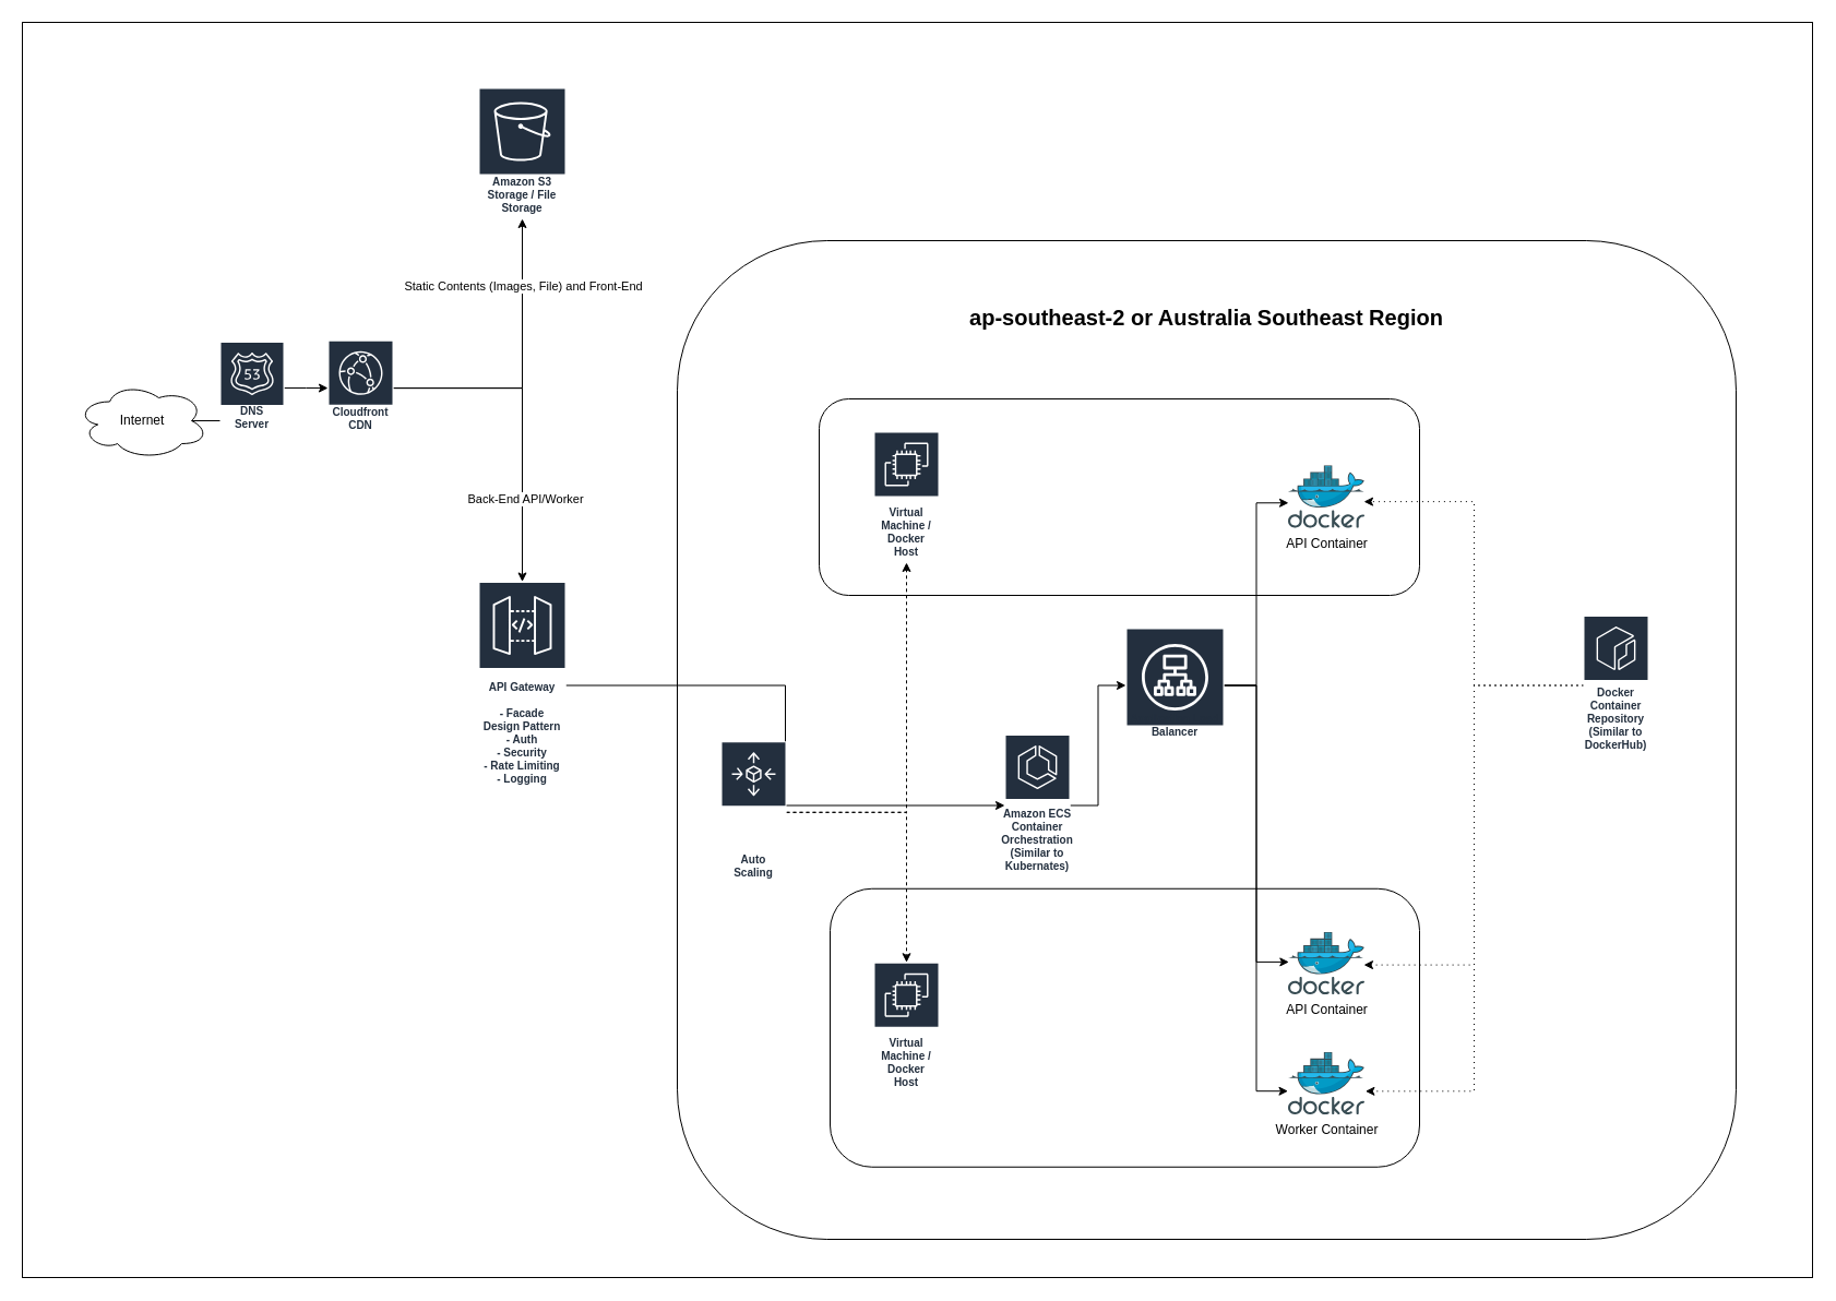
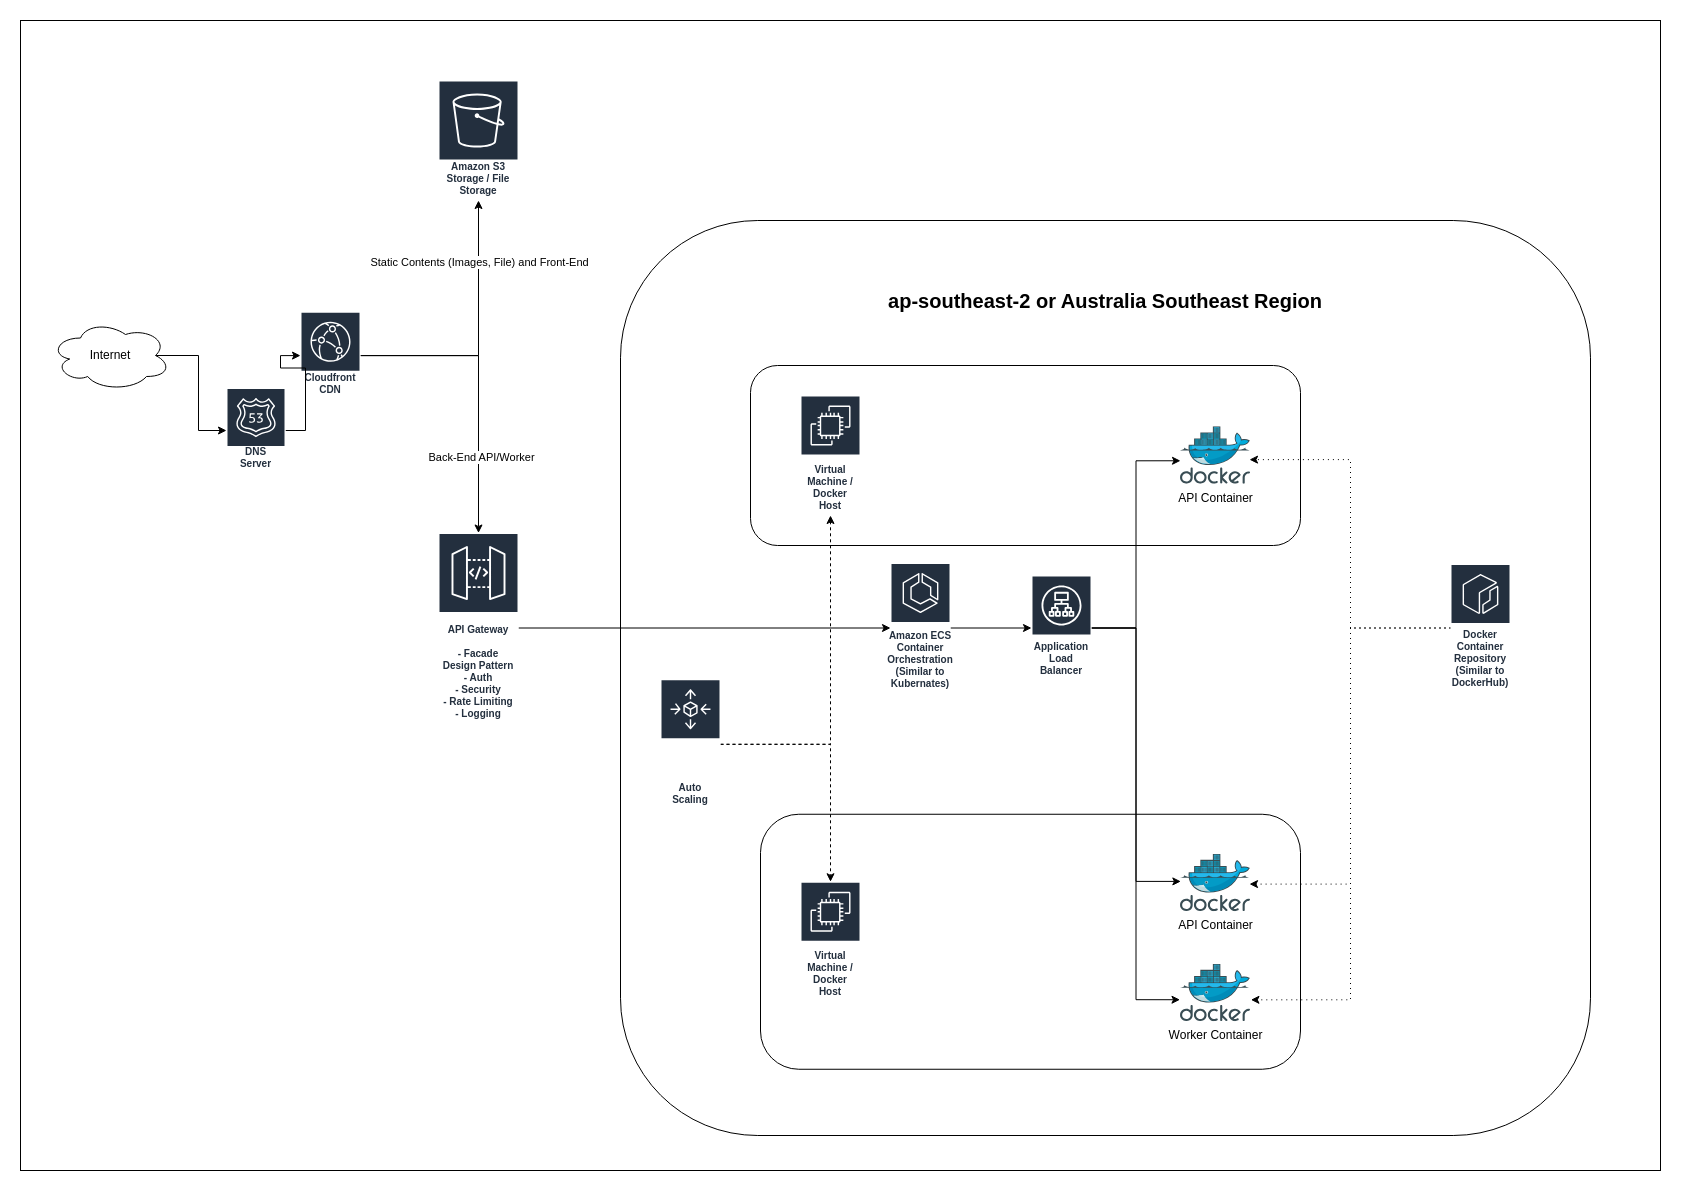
- <mxCell id="36" value="ap-southeast-2 or Australia Southeast Region" style="text;html=1;strokeColor=none;fillColor=none;align=center;verticalAlign=middle;whiteSpace=wrap;rounded=0;fontStyle=1;fontSize=20;" parent="1" vertex="1"><mxGeometry x="865" y="280" width="480" height="20" as="geometry" /></mxCell>
+ <mxCell id="36" value="ap-southeast-2 or Australia Southeast Region" style="text;html=1;strokeColor=none;fillColor=none;align=center;verticalAlign=middle;whiteSpace=wrap;rounded=0;fontStyle=1;fontSize=20;" parent="1" vertex="1"><mxGeometry x="865" y="290" width="480" height="20" as="geometry" /></mxCell>
- <mxCell id="28" value="DNS Server" style="outlineConnect=0;fontColor=#232F3E;gradientColor=none;strokeColor=#ffffff;fillColor=#232F3E;dashed=0;verticalLabelPosition=middle;verticalAlign=bottom;align=center;html=1;whiteSpace=wrap;fontSize=10;fontStyle=1;spacing=3;shape=mxgraph.aws4.productIcon;prIcon=mxgraph.aws4.route_53;" parent="1" vertex="1"><mxGeometry x="201" y="312.5" width="59" height="85" as="geometry" /></mxCell>
+ <mxCell id="28" value="DNS Server" style="outlineConnect=0;fontColor=#232F3E;gradientColor=none;strokeColor=#ffffff;fillColor=#232F3E;dashed=0;verticalLabelPosition=middle;verticalAlign=bottom;align=center;html=1;whiteSpace=wrap;fontSize=10;fontStyle=1;spacing=3;shape=mxgraph.aws4.productIcon;prIcon=mxgraph.aws4.route_53;" parent="1" vertex="1"><mxGeometry x="226" y="387.5" width="59" height="85" as="geometry" /></mxCell>
- <mxCell id="7" value="Internet" style="ellipse;shape=cloud;whiteSpace=wrap;html=1;" parent="1" vertex="1"><mxGeometry x="70" y="350" width="120" height="70" as="geometry" /></mxCell>
+ <mxCell id="7" value="Internet" style="ellipse;shape=cloud;whiteSpace=wrap;html=1;" parent="1" vertex="1"><mxGeometry x="50" y="320" width="120" height="70" as="geometry" /></mxCell>
- <mxCell id="19" value="Application Load Balancer" style="outlineConnect=0;fontColor=#232F3E;gradientColor=none;strokeColor=#ffffff;fillColor=#232F3E;dashed=0;verticalLabelPosition=middle;verticalAlign=bottom;align=center;html=1;whiteSpace=wrap;fontSize=10;fontStyle=1;spacing=3;shape=mxgraph.aws4.productIcon;prIcon=mxgraph.aws4.application_load_balancer;" parent="1" vertex="1"><mxGeometry x="1031" y="575" width="90" height="105" as="geometry" /></mxCell>
+ <mxCell id="19" value="Application Load Balancer" style="outlineConnect=0;fontColor=#232F3E;gradientColor=none;strokeColor=#ffffff;fillColor=#232F3E;dashed=0;verticalLabelPosition=middle;verticalAlign=bottom;align=center;html=1;whiteSpace=wrap;fontSize=10;fontStyle=1;spacing=3;shape=mxgraph.aws4.productIcon;prIcon=mxgraph.aws4.application_load_balancer;" parent="1" vertex="1"><mxGeometry x="1031" y="575" width="60" height="105" as="geometry" /></mxCell>
- <mxCell id="25" value="Amazon ECS&lt;br&gt;Container Orchestration (Similar to Kubernates)" style="outlineConnect=0;fontColor=#232F3E;gradientColor=none;strokeColor=#ffffff;fillColor=#232F3E;dashed=0;verticalLabelPosition=middle;verticalAlign=bottom;align=center;html=1;whiteSpace=wrap;fontSize=10;fontStyle=1;spacing=3;shape=mxgraph.aws4.productIcon;prIcon=mxgraph.aws4.ecs;" parent="1" vertex="1"><mxGeometry x="920" y="672.5" width="60" height="130" as="geometry" /></mxCell>
+ <mxCell id="25" value="Amazon ECS&lt;br&gt;Container Orchestration (Similar to Kubernates)" style="outlineConnect=0;fontColor=#232F3E;gradientColor=none;strokeColor=#ffffff;fillColor=#232F3E;dashed=0;verticalLabelPosition=middle;verticalAlign=bottom;align=center;html=1;whiteSpace=wrap;fontSize=10;fontStyle=1;spacing=3;shape=mxgraph.aws4.productIcon;prIcon=mxgraph.aws4.ecs;" parent="1" vertex="1"><mxGeometry x="890" y="562.5" width="60" height="130" as="geometry" /></mxCell>
